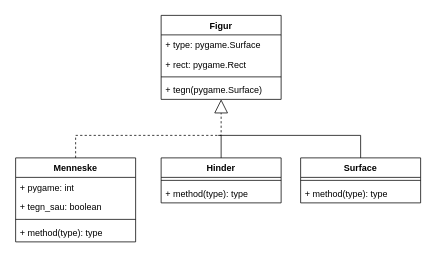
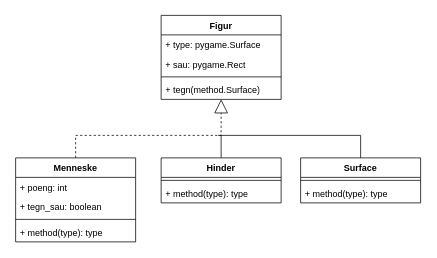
- <mxCell id="4" value="+ rect: pygame.Rect" style="text;strokeColor=none;fillColor=none;align=left;verticalAlign=top;spacingLeft=4;spacingRight=4;overflow=hidden;rotatable=0;points=[[0,0.5],[1,0.5]];portConstraint=eastwest;whiteSpace=wrap;html=1;" vertex="1" parent="2"><mxGeometry y="52" width="160" height="26" as="geometry" /></mxCell>
+ <mxCell id="4" value="+ sau: pygame.Rect" style="text;strokeColor=none;fillColor=none;align=left;verticalAlign=top;spacingLeft=4;spacingRight=4;overflow=hidden;rotatable=0;points=[[0,0.5],[1,0.5]];portConstraint=eastwest;whiteSpace=wrap;html=1;" vertex="1" parent="2"><mxGeometry y="52" width="160" height="26" as="geometry" /></mxCell>
- <mxCell id="6" value="+ tegn(pygame.Surface)" style="text;strokeColor=none;fillColor=none;align=left;verticalAlign=top;spacingLeft=4;spacingRight=4;overflow=hidden;rotatable=0;points=[[0,0.5],[1,0.5]];portConstraint=eastwest;whiteSpace=wrap;html=1;" vertex="1" parent="2"><mxGeometry y="86" width="160" height="26" as="geometry" /></mxCell>
+ <mxCell id="6" value="+ tegn(method.Surface)" style="text;strokeColor=none;fillColor=none;align=left;verticalAlign=top;spacingLeft=4;spacingRight=4;overflow=hidden;rotatable=0;points=[[0,0.5],[1,0.5]];portConstraint=eastwest;whiteSpace=wrap;html=1;" vertex="1" parent="2"><mxGeometry y="86" width="160" height="26" as="geometry" /></mxCell>
- <mxCell id="8" value="+ pygame: int" style="text;strokeColor=none;fillColor=none;align=left;verticalAlign=top;spacingLeft=4;spacingRight=4;overflow=hidden;rotatable=0;points=[[0,0.5],[1,0.5]];portConstraint=eastwest;whiteSpace=wrap;html=1;" vertex="1" parent="7"><mxGeometry y="26" width="160" height="26" as="geometry" /></mxCell>
+ <mxCell id="8" value="+ poeng: int" style="text;strokeColor=none;fillColor=none;align=left;verticalAlign=top;spacingLeft=4;spacingRight=4;overflow=hidden;rotatable=0;points=[[0,0.5],[1,0.5]];portConstraint=eastwest;whiteSpace=wrap;html=1;" vertex="1" parent="7"><mxGeometry y="26" width="160" height="26" as="geometry" /></mxCell>
